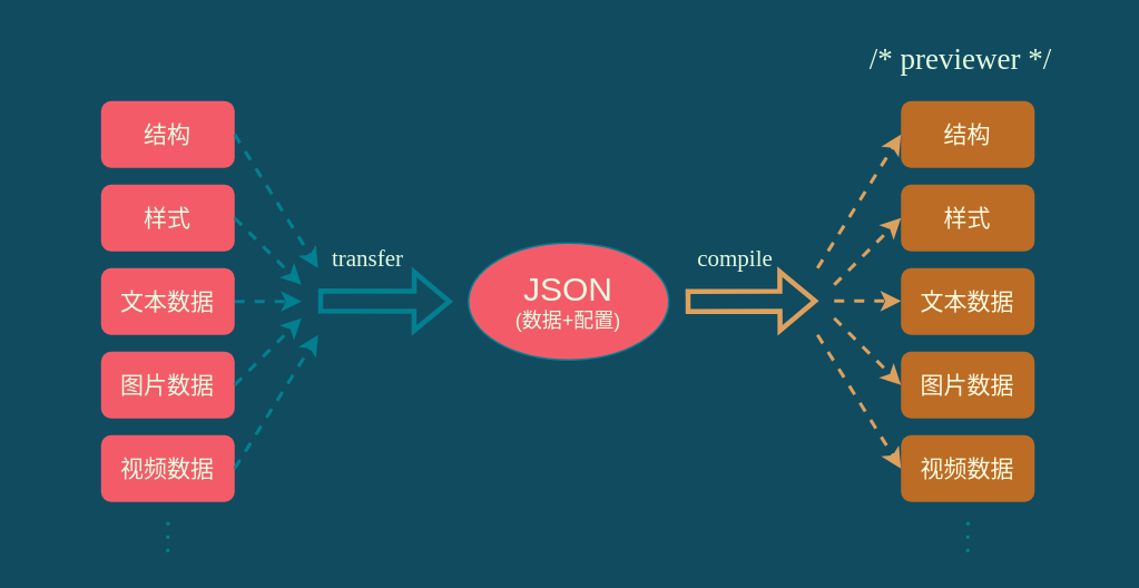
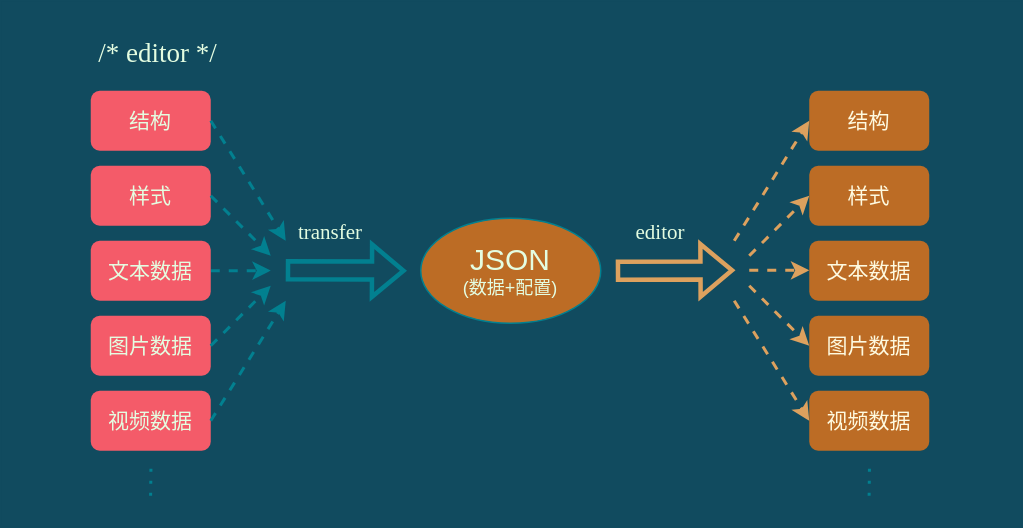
+ <mxCell id="29" value="/* editor */" style="text;html=1;strokeColor=none;fillColor=none;align=center;verticalAlign=middle;whiteSpace=wrap;rounded=0;fontFamily=Comic Sans MS;fontSize=18;fontColor=#E4FDE1;" vertex="1" parent="1"><mxGeometry x="20" y="20" width="170" height="30" as="geometry" /></mxCell>
- <mxCell id="30" value="/* previewer */" style="text;html=1;strokeColor=none;fillColor=none;align=center;verticalAlign=middle;whiteSpace=wrap;rounded=0;fontFamily=Comic Sans MS;fontSize=18;fontColor=#E4FDE1;" vertex="1" parent="1"><mxGeometry x="490" y="20" width="170" height="30" as="geometry" /></mxCell>
- <mxCell id="28" value="compile" style="text;html=1;strokeColor=none;fillColor=none;align=center;verticalAlign=middle;whiteSpace=wrap;rounded=0;fontFamily=Comic Sans MS;fontSize=14;fontColor=#E4FDE1;" vertex="1" parent="1"><mxGeometry x="410" y="140" width="60" height="30" as="geometry" /></mxCell>
+ <mxCell id="28" value="editor" style="text;html=1;strokeColor=none;fillColor=none;align=center;verticalAlign=middle;whiteSpace=wrap;rounded=0;fontFamily=Comic Sans MS;fontSize=14;fontColor=#E4FDE1;" vertex="1" parent="1"><mxGeometry x="410" y="140" width="60" height="30" as="geometry" /></mxCell>
- <mxCell id="2" value="&lt;font style=&quot;font-size: 20px;&quot;&gt;JSON&lt;/font&gt;&lt;br&gt;(数据+配置)" style="ellipse;whiteSpace=wrap;html=1;fillColor=#F45B69;strokeColor=#028090;fontColor=#E4FDE1;" vertex="1" parent="1"><mxGeometry x="280" y="145" width="120" height="70" as="geometry" /></mxCell>
+ <mxCell id="2" value="&lt;font style=&quot;font-size: 20px;&quot;&gt;JSON&lt;/font&gt;&lt;br&gt;(数据+配置)" style="ellipse;whiteSpace=wrap;html=1;fillColor=#bc6c25;strokeColor=#028090;fontColor=#E4FDE1;" vertex="1" parent="1"><mxGeometry x="280" y="145" width="120" height="70" as="geometry" /></mxCell>
